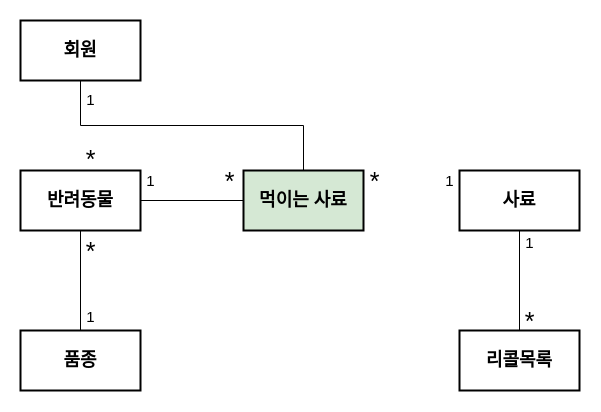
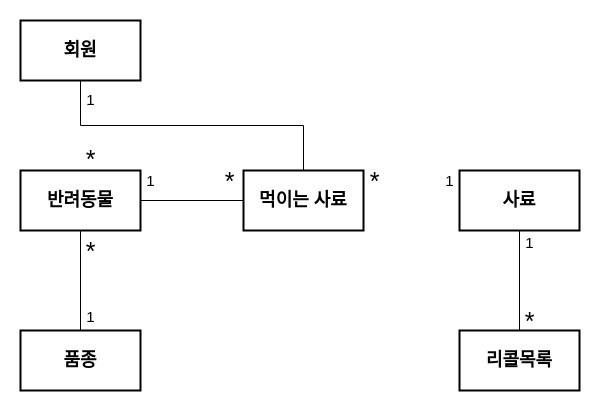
- <mxCell id="9" value="&lt;h2&gt;먹이는 사료&lt;/h2&gt;" style="rounded=0;whiteSpace=wrap;html=1;strokeWidth=2;fillColor=#d5e8d4;" parent="1" vertex="1"><mxGeometry x="243" y="170" width="120" height="60" as="geometry" /></mxCell>
+ <mxCell id="9" value="&lt;h2&gt;먹이는 사료&lt;/h2&gt;" style="rounded=0;whiteSpace=wrap;html=1;strokeWidth=2;" parent="1" vertex="1"><mxGeometry x="243" y="170" width="120" height="60" as="geometry" /></mxCell>
